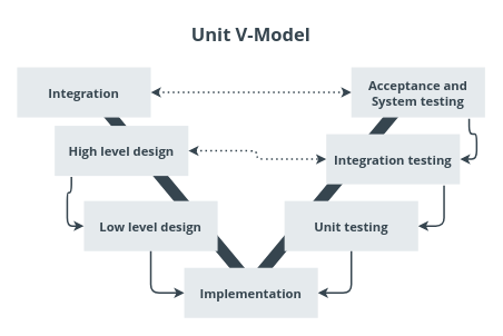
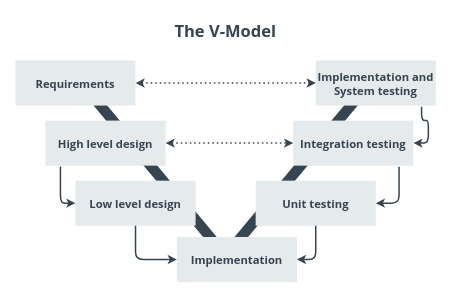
- <mxCell id="10" value="Unit V-Model" style="rounded=0;whiteSpace=wrap;html=1;fontSize=22;glass=0;strokeWidth=1;shadow=0;sketch=0;strokeColor=none;fillColor=none;fontColor=#36454F;fontFamily=Open Sans;fontSource=https%3A%2F%2Ffonts.googleapis.com%2Fcss%3Ffamily%3DOpen%2BSans;fontStyle=1" vertex="1" parent="1"><mxGeometry x="180" y="20" width="240" height="40" as="geometry" /></mxCell>
+ <mxCell id="10" value="The V-Model" style="rounded=0;whiteSpace=wrap;html=1;fontSize=22;glass=0;strokeWidth=1;shadow=0;sketch=0;strokeColor=none;fillColor=none;fontColor=#36454F;fontFamily=Open Sans;fontSource=https%3A%2F%2Ffonts.googleapis.com%2Fcss%3Ffamily%3DOpen%2BSans;fontStyle=1" vertex="1" parent="1"><mxGeometry x="180" y="20" width="240" height="40" as="geometry" /></mxCell>
- <mxCell id="3" value="Integration" style="rounded=0;whiteSpace=wrap;html=1;fontSize=15;glass=0;strokeWidth=1;shadow=0;sketch=0;strokeColor=none;fillColor=#E5EAED;fontColor=#36454F;fontFamily=Open Sans;fontSource=https%3A%2F%2Ffonts.googleapis.com%2Fcss%3Ffamily%3DOpen%2BSans;fontStyle=1" vertex="1" parent="1"><mxGeometry x="20" y="80" width="160" height="60" as="geometry" /></mxCell>
+ <mxCell id="3" value="Requirements" style="rounded=0;whiteSpace=wrap;html=1;fontSize=15;glass=0;strokeWidth=1;shadow=0;sketch=0;strokeColor=none;fillColor=#E5EAED;fontColor=#36454F;fontFamily=Open Sans;fontSource=https%3A%2F%2Ffonts.googleapis.com%2Fcss%3Ffamily%3DOpen%2BSans;fontStyle=1" vertex="1" parent="1"><mxGeometry x="20" y="80" width="160" height="60" as="geometry" /></mxCell>
- <mxCell id="12" value="Acceptance and System testing" style="rounded=0;whiteSpace=wrap;html=1;fontSize=15;glass=0;strokeWidth=1;shadow=0;sketch=0;strokeColor=none;fillColor=#E5EAED;fontColor=#36454F;fontFamily=Open Sans;fontSource=https%3A%2F%2Ffonts.googleapis.com%2Fcss%3Ffamily%3DOpen%2BSans;fontStyle=1" vertex="1" parent="1"><mxGeometry x="420" y="80" width="160" height="60" as="geometry" /></mxCell>
+ <mxCell id="12" value="Implementation and System testing" style="rounded=0;whiteSpace=wrap;html=1;fontSize=15;glass=0;strokeWidth=1;shadow=0;sketch=0;strokeColor=none;fillColor=#E5EAED;fontColor=#36454F;fontFamily=Open Sans;fontSource=https%3A%2F%2Ffonts.googleapis.com%2Fcss%3Ffamily%3DOpen%2BSans;fontStyle=1" vertex="1" parent="1"><mxGeometry x="420" y="80" width="160" height="60" as="geometry" /></mxCell>
- <mxCell id="4" value="High level design" style="rounded=0;whiteSpace=wrap;html=1;fontSize=15;glass=0;strokeWidth=1;shadow=0;sketch=0;strokeColor=none;fillColor=#E5EAED;fontColor=#36454F;fontFamily=Open Sans;fontSource=https%3A%2F%2Ffonts.googleapis.com%2Fcss%3Ffamily%3DOpen%2BSans;fontStyle=1" vertex="1" parent="1"><mxGeometry x="65" y="150" width="160" height="60" as="geometry" /></mxCell>
+ <mxCell id="4" value="High level design" style="rounded=0;whiteSpace=wrap;html=1;fontSize=15;glass=0;strokeWidth=1;shadow=0;sketch=0;strokeColor=none;fillColor=#E5EAED;fontColor=#36454F;fontFamily=Open Sans;fontSource=https%3A%2F%2Ffonts.googleapis.com%2Fcss%3Ffamily%3DOpen%2BSans;fontStyle=1" vertex="1" parent="1"><mxGeometry x="60" y="160" width="160" height="60" as="geometry" /></mxCell>
- <mxCell id="6" value="Implementation" style="rounded=0;whiteSpace=wrap;html=1;fontSize=15;glass=0;strokeWidth=1;shadow=0;sketch=0;strokeColor=none;fillColor=#E5EAED;fontColor=#36454F;fontFamily=Open Sans;fontSource=https%3A%2F%2Ffonts.googleapis.com%2Fcss%3Ffamily%3DOpen%2BSans;fontStyle=1" vertex="1" parent="1"><mxGeometry x="220" y="320" width="160" height="60" as="geometry" /></mxCell>
+ <mxCell id="6" value="Implementation" style="rounded=0;whiteSpace=wrap;html=1;fontSize=15;glass=0;strokeWidth=1;shadow=0;sketch=0;strokeColor=none;fillColor=#E5EAED;fontColor=#36454F;fontFamily=Open Sans;fontSource=https%3A%2F%2Ffonts.googleapis.com%2Fcss%3Ffamily%3DOpen%2BSans;fontStyle=1" vertex="1" parent="1"><mxGeometry x="235" y="315" width="160" height="60" as="geometry" /></mxCell>
